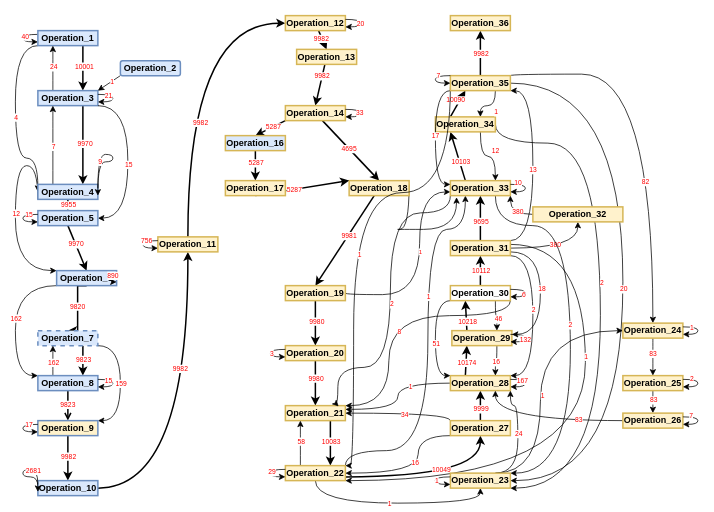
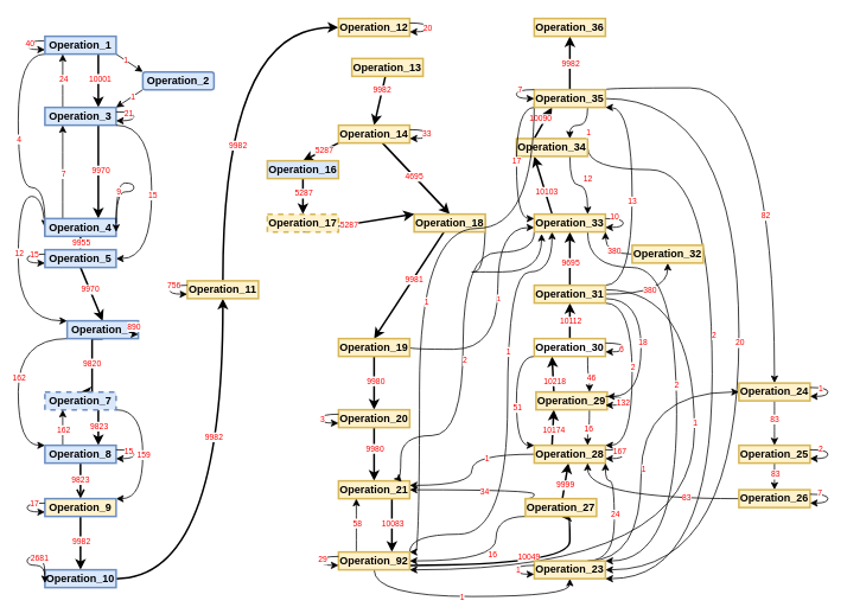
- <mxCell id="55" style="edgeStyle=none;rounded=0;orthogonalLoop=1;jettySize=auto;html=1;entryX=0.5;entryY=0;entryDx=0;entryDy=0;elbow=vertical;strokeWidth=2;" parent="1" source="57" target="60" edge="1"><mxGeometry relative="1" as="geometry" /></mxCell>
- <mxCell id="56" value="9982" style="edgeLabel;html=1;align=center;verticalAlign=middle;resizable=0;points=[];fontSize=9;fontColor=#FF0000;" parent="55" vertex="1" connectable="0"><mxGeometry x="-0.215" y="-1" relative="1" as="geometry"><mxPoint as="offset" /></mxGeometry></mxCell>
+ <mxCell id="4" style="rounded=0;orthogonalLoop=1;jettySize=auto;html=1;exitX=1;exitY=1;exitDx=0;exitDy=0;entryX=0;entryY=0;entryDx=0;entryDy=0;" parent="1" source="10" target="51" edge="1"><mxGeometry relative="1" as="geometry" /></mxCell>
+ <mxCell id="5" value="1" style="edgeLabel;html=1;align=center;verticalAlign=middle;resizable=0;points=[];fontSize=9;fontColor=#FF0000;" parent="4" vertex="1" connectable="0"><mxGeometry x="-0.353" relative="1" as="geometry"><mxPoint x="1" as="offset" /></mxGeometry></mxCell>
- <mxCell id="222" value="&lt;b&gt;Operation_17&lt;/b&gt;" style="rounded=0;whiteSpace=wrap;html=1;fillColor=#fff2cc;strokeColor=#d6b656;strokeWidth=2;" parent="1" vertex="1"><mxGeometry x="300" y="240" width="80" height="20" as="geometry" /></mxCell>
+ <mxCell id="222" value="&lt;b&gt;Operation_17&lt;/b&gt;" style="rounded=0;whiteSpace=wrap;html=1;fillColor=#fff2cc;strokeColor=#d6b656;strokeWidth=2;dashed=1;" parent="1" vertex="1"><mxGeometry x="300" y="240" width="80" height="20" as="geometry" /></mxCell>
- <mxCell id="198" value="&lt;b&gt;Operation_32&lt;/b&gt;" style="rounded=0;whiteSpace=wrap;html=1;fillColor=#fff2cc;strokeColor=#d6b656;strokeWidth=2;" parent="1" vertex="1"><mxGeometry x="710" y="275" width="120" height="20" as="geometry" /></mxCell>
+ <mxCell id="198" value="&lt;b&gt;Operation_32&lt;/b&gt;" style="rounded=0;whiteSpace=wrap;html=1;fillColor=#fff2cc;strokeColor=#d6b656;strokeWidth=2;" parent="1" vertex="1"><mxGeometry x="710" y="275" width="80" height="20" as="geometry" /></mxCell>
- <mxCell id="118" style="edgeStyle=orthogonalEdgeStyle;curved=1;rounded=0;orthogonalLoop=1;jettySize=auto;html=1;entryX=1;entryY=0;entryDx=0;entryDy=0;strokeWidth=1;" parent="1" source="120" target="85" edge="1"><mxGeometry relative="1" as="geometry"><Array as="points"><mxPoint x="680" y="420" /><mxPoint x="518" y="420" /><mxPoint x="518" y="540" /></Array></mxGeometry></mxCell>
- <mxCell id="119" value="8" style="edgeLabel;html=1;align=center;verticalAlign=middle;resizable=0;points=[];fontSize=9;fontColor=#FF0000;" parent="118" vertex="1" connectable="0"><mxGeometry x="0.13" y="13" relative="1" as="geometry"><mxPoint as="offset" /></mxGeometry></mxCell>
- <mxCell id="101" value="&lt;b&gt;Operation_27&lt;/b&gt;" style="rounded=0;whiteSpace=wrap;html=1;fillColor=#fff2cc;strokeColor=#d6b656;strokeWidth=2;" parent="1" vertex="1"><mxGeometry x="600" y="560" width="80" height="20" as="geometry" /></mxCell>
+ <mxCell id="101" value="&lt;b&gt;Operation_27&lt;/b&gt;" style="rounded=0;whiteSpace=wrap;html=1;fillColor=#fff2cc;strokeColor=#d6b656;strokeWidth=2;" parent="1" vertex="1"><mxGeometry x="590" y="560" width="80" height="20" as="geometry" /></mxCell>
- <mxCell id="94" value="&lt;b&gt;Operation_22&lt;/b&gt;" style="rounded=0;whiteSpace=wrap;html=1;fillColor=#fff2cc;strokeColor=#d6b656;strokeWidth=2;" parent="1" vertex="1"><mxGeometry x="380" y="620" width="80" height="20" as="geometry" /></mxCell>
+ <mxCell id="94" value="&lt;b&gt;Operation_92&lt;/b&gt;" style="rounded=0;whiteSpace=wrap;html=1;fillColor=#fff2cc;strokeColor=#d6b656;strokeWidth=2;" parent="1" vertex="1"><mxGeometry x="380" y="620" width="80" height="20" as="geometry" /></mxCell>
